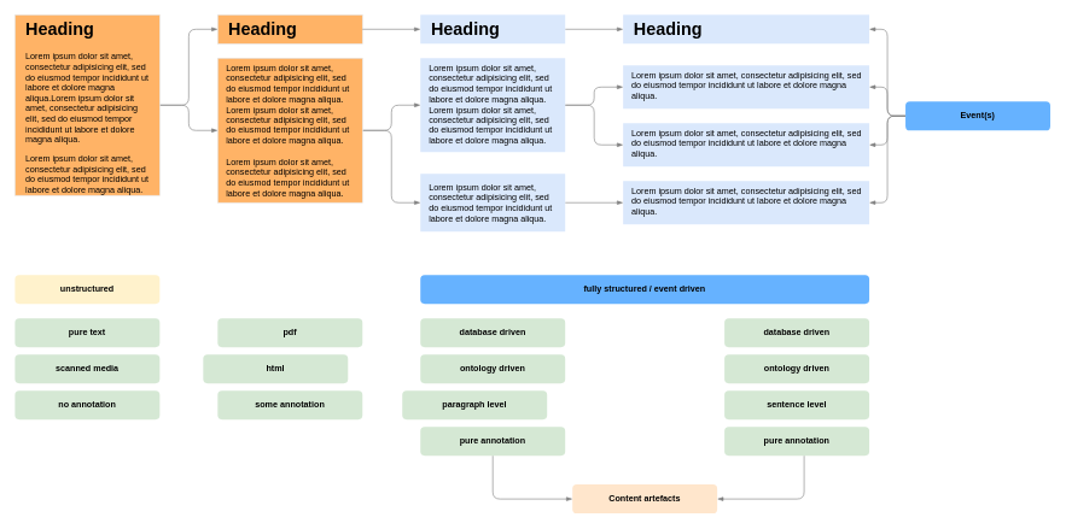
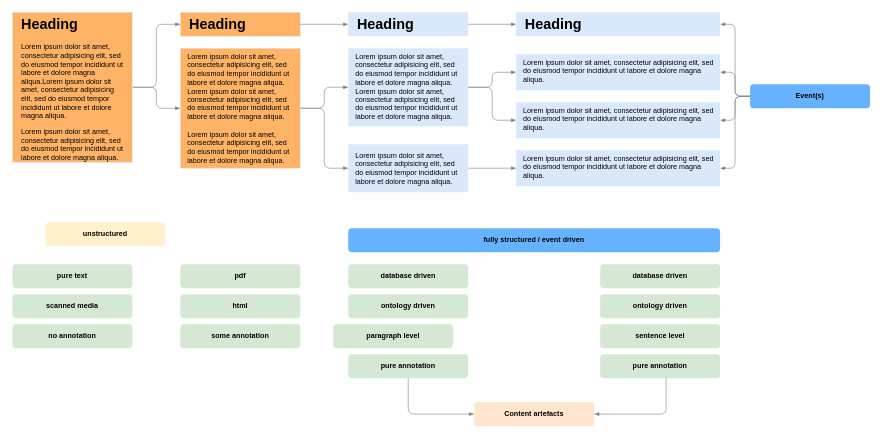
- <mxCell id="35" value="&lt;font&gt;&lt;b&gt;unstructured&lt;/b&gt;&lt;br&gt;&lt;/font&gt;" style="rounded=1;whiteSpace=wrap;html=1;fillColor=#fff2cc;strokeColor=none;" parent="1" vertex="1"><mxGeometry x="20" y="380" width="200" height="40" as="geometry" /></mxCell>
+ <mxCell id="35" value="&lt;font&gt;&lt;b&gt;unstructured&lt;/b&gt;&lt;br&gt;&lt;/font&gt;" style="rounded=1;whiteSpace=wrap;html=1;fillColor=#fff2cc;strokeColor=none;" parent="1" vertex="1"><mxGeometry x="75" y="370" width="200" height="40" as="geometry" /></mxCell>
- <mxCell id="38" value="&lt;font&gt;&lt;b style=&quot;font-family: &amp;#34;helvetica&amp;#34;&quot;&gt;html&lt;/b&gt;&lt;br&gt;&lt;/font&gt;" style="rounded=1;whiteSpace=wrap;html=1;fillColor=#d5e8d4;strokeColor=none;" parent="1" vertex="1"><mxGeometry x="280" y="490" width="200" height="40" as="geometry" /></mxCell>
+ <mxCell id="38" value="&lt;font&gt;&lt;b style=&quot;font-family: &amp;#34;helvetica&amp;#34;&quot;&gt;html&lt;/b&gt;&lt;br&gt;&lt;/font&gt;" style="rounded=1;whiteSpace=wrap;html=1;fillColor=#d5e8d4;strokeColor=none;" parent="1" vertex="1"><mxGeometry x="300" y="490" width="200" height="40" as="geometry" /></mxCell>
